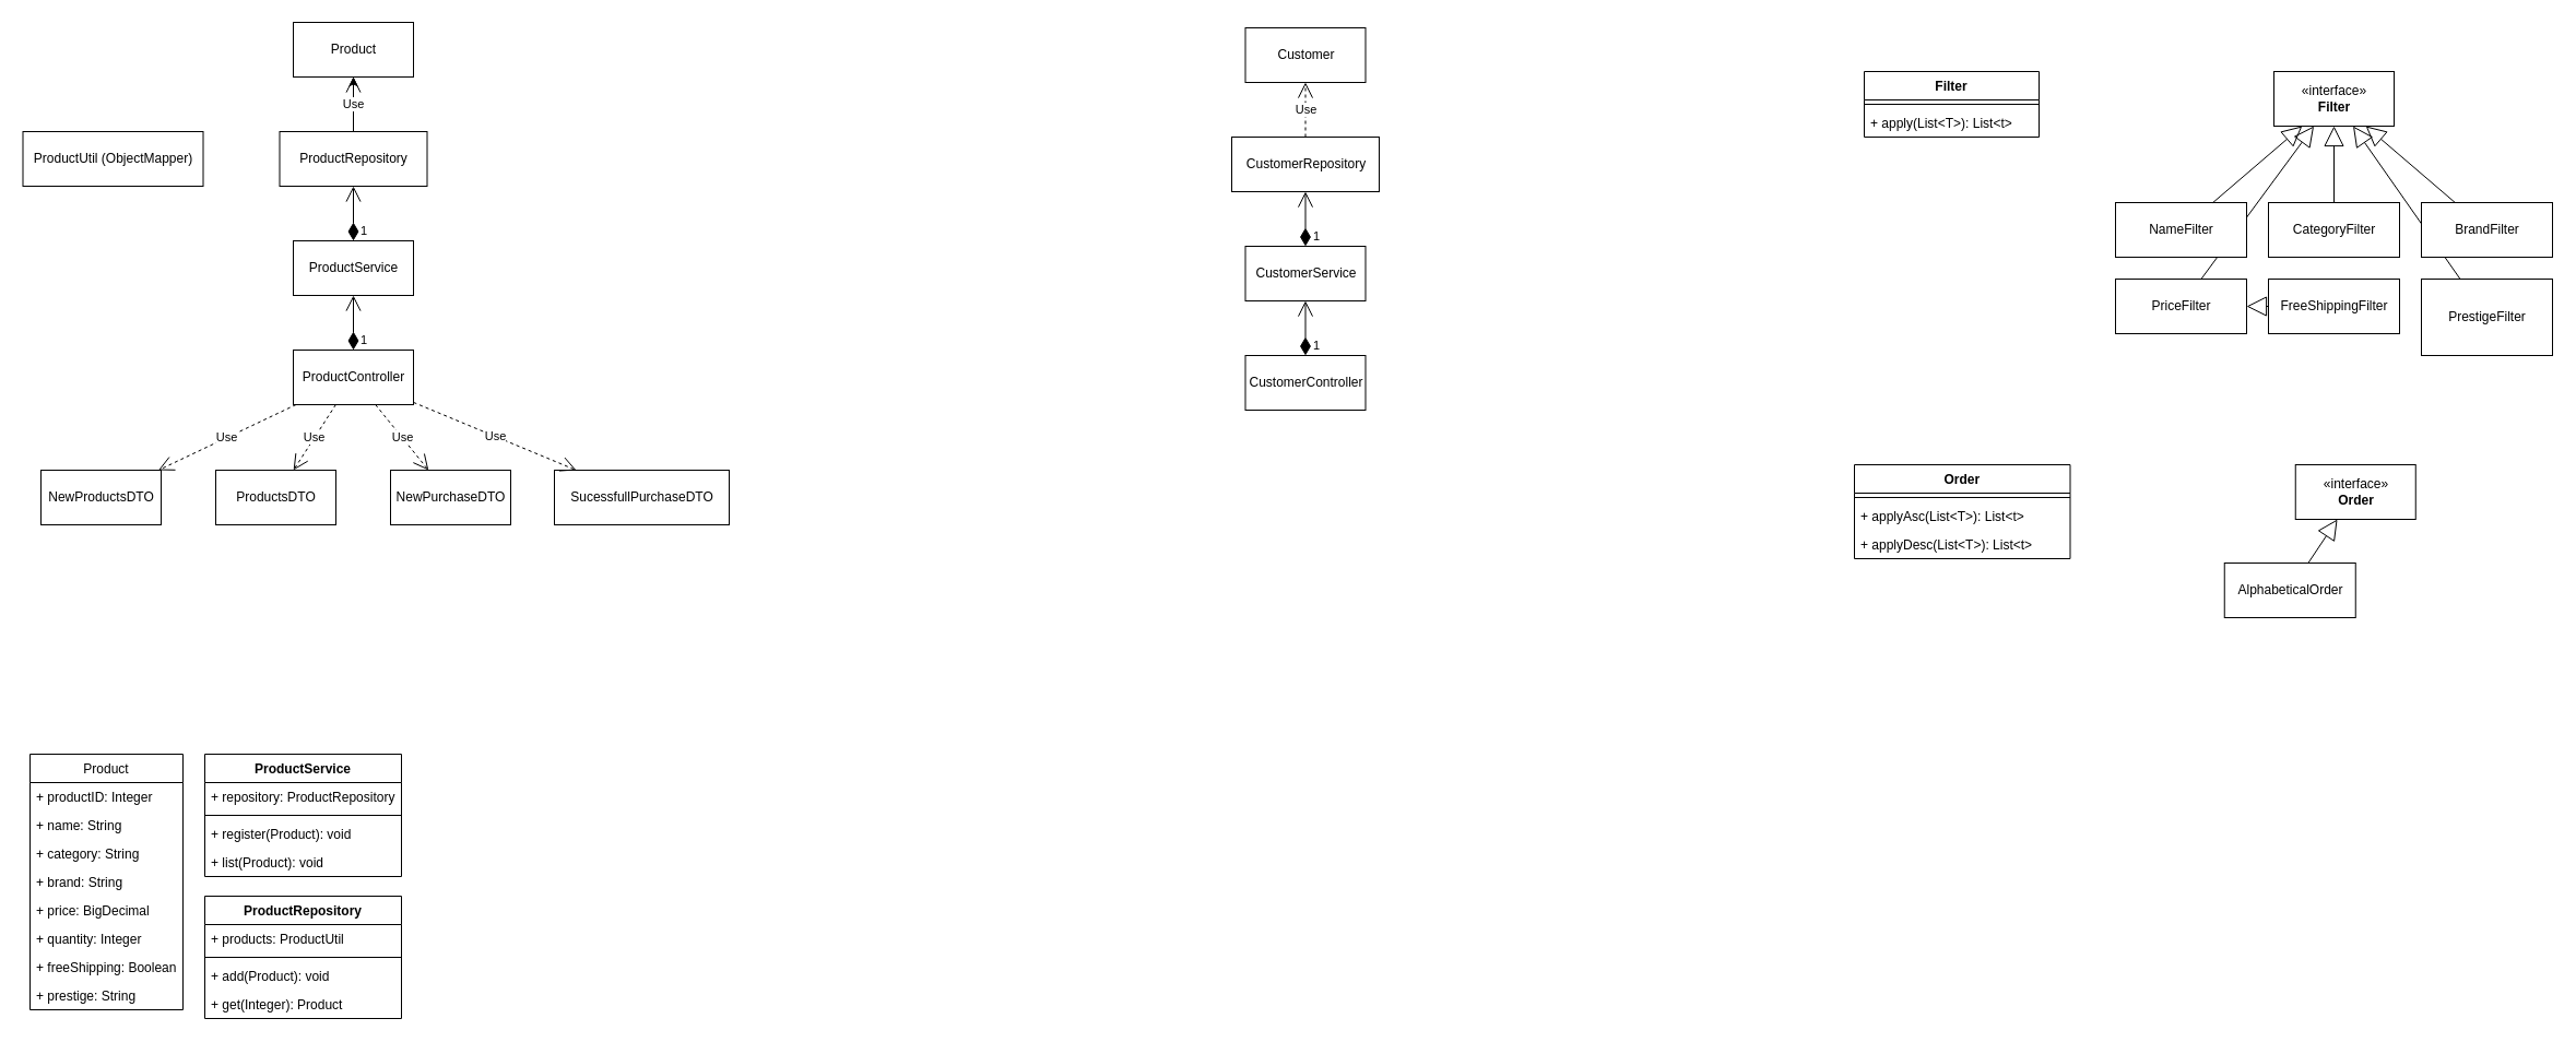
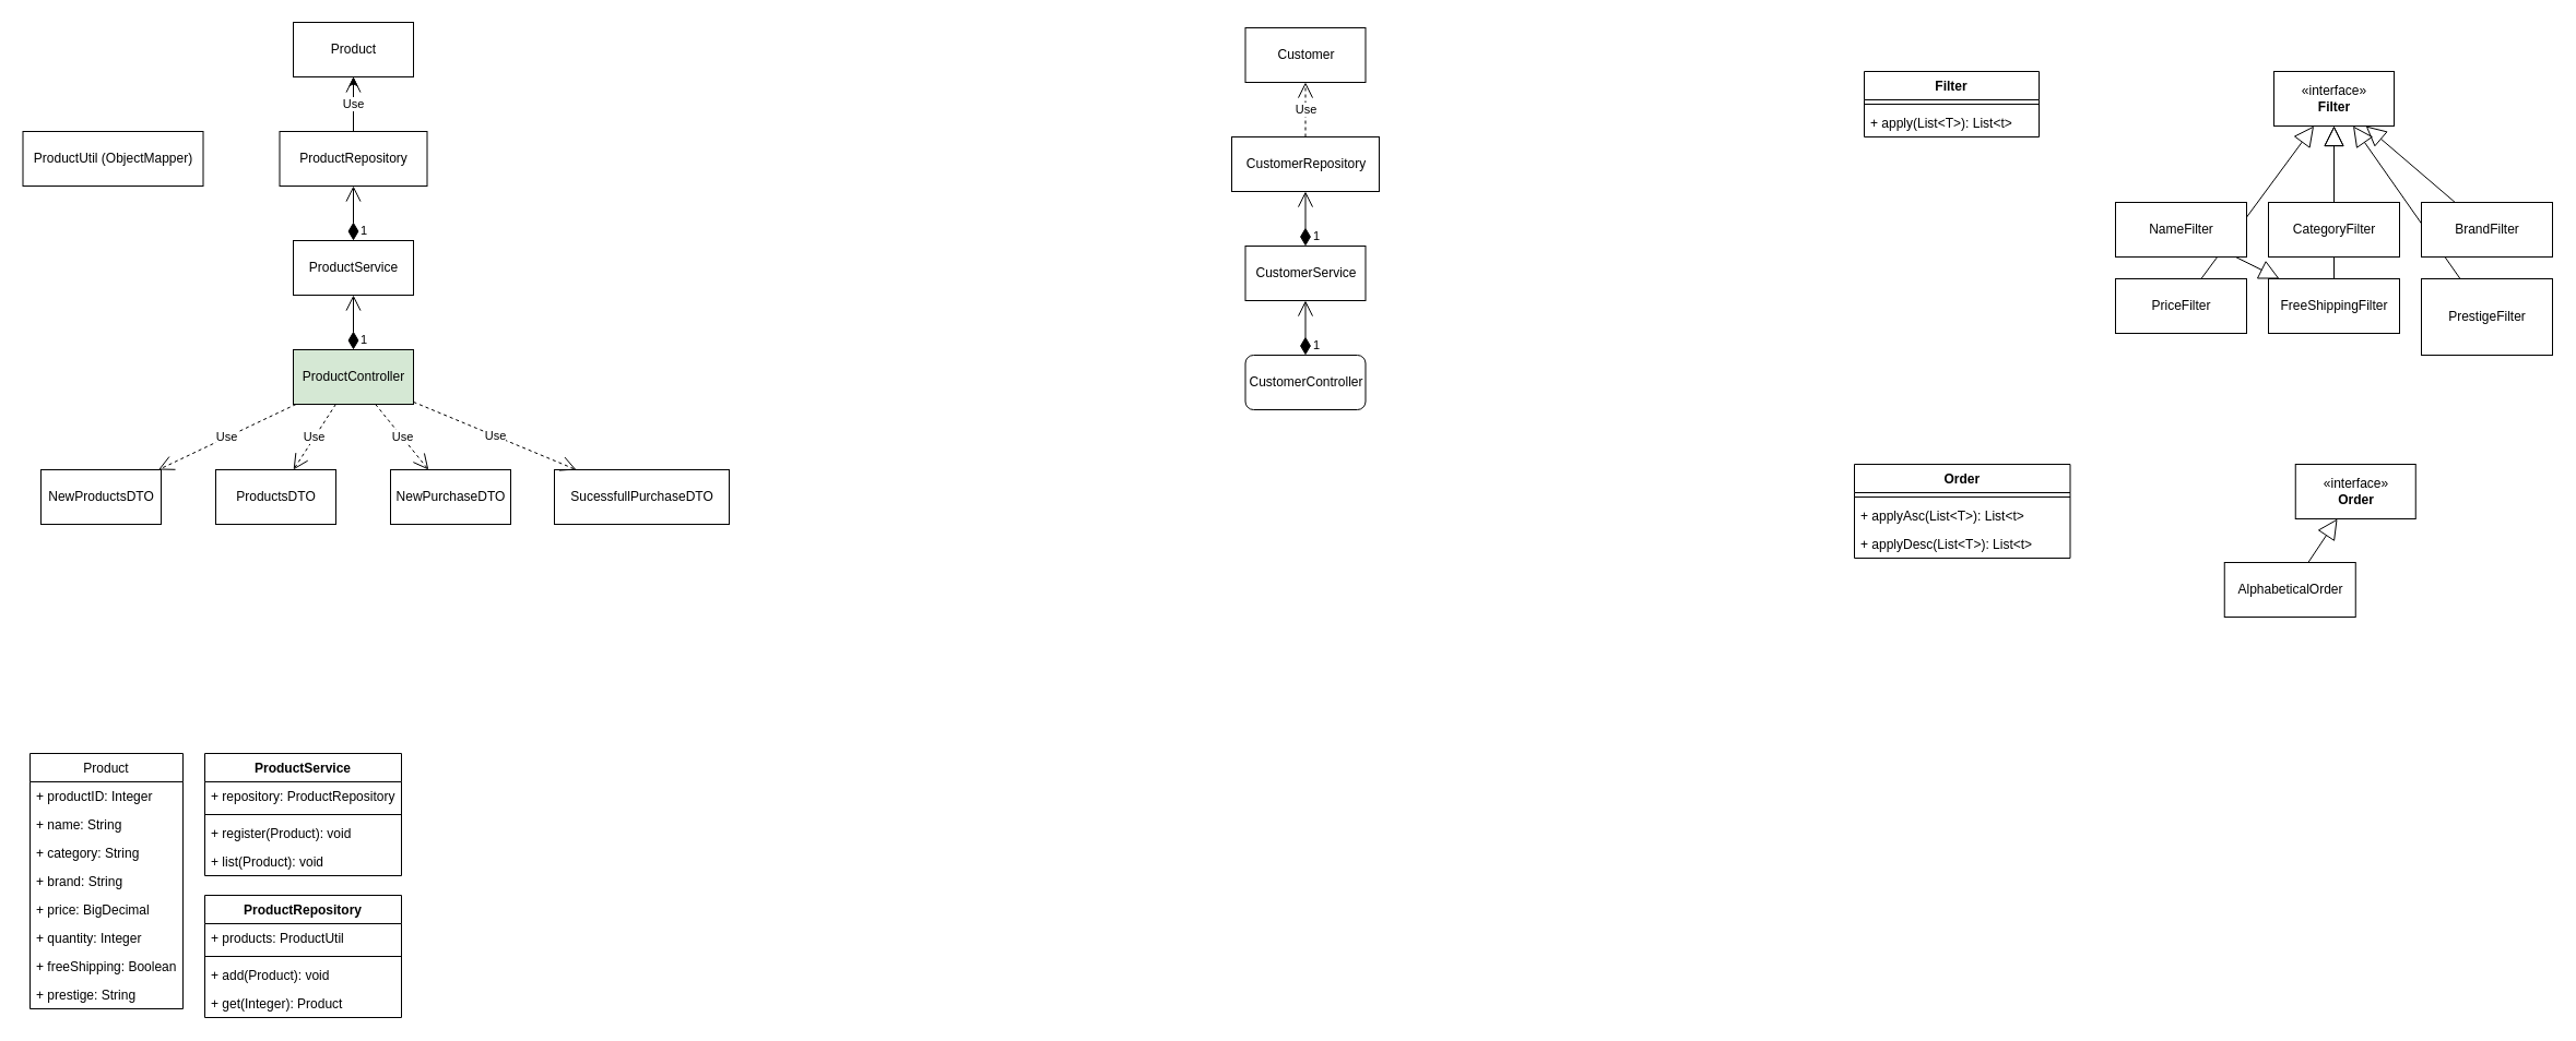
- <mxCell id="34" value="" style="endArrow=block;endSize=16;endFill=0;html=1;rounded=0;" edge="1" parent="1" source="29" target="24"><mxGeometry width="160" relative="1" as="geometry"><mxPoint x="2191" y="145" as="sourcePoint" /><mxPoint x="2351" y="145" as="targetPoint" /></mxGeometry></mxCell>
+ <mxCell id="34" value="" style="endArrow=block;endSize=16;endFill=0;html=1;rounded=0;" edge="1" parent="1" source="29" target="28"><mxGeometry width="160" relative="1" as="geometry"><mxPoint x="2191" y="145" as="sourcePoint" /><mxPoint x="2351" y="145" as="targetPoint" /></mxGeometry></mxCell>
- <mxCell id="5" value="" style="endArrow=block;endSize=16;endFill=0;html=1;rounded=0;" edge="1" parent="1" source="28" target="31"><mxGeometry width="160" relative="1" as="geometry"><mxPoint x="2085.167" y="245" as="sourcePoint" /><mxPoint x="2135.511" y="125" as="targetPoint" /></mxGeometry></mxCell>
+ <mxCell id="5" value="" style="endArrow=block;endSize=16;endFill=0;html=1;rounded=0;" edge="1" parent="1" source="28" target="24"><mxGeometry width="160" relative="1" as="geometry"><mxPoint x="2085.167" y="245" as="sourcePoint" /><mxPoint x="2135.511" y="125" as="targetPoint" /></mxGeometry></mxCell>
- <mxCell id="55" value="ProductController" style="html=1;" vertex="1" parent="1"><mxGeometry x="268" y="320" width="110" height="50" as="geometry" /></mxCell>
+ <mxCell id="55" value="ProductController" style="html=1;fillColor=#d5e8d4;" vertex="1" parent="1"><mxGeometry x="268" y="320" width="110" height="50" as="geometry" /></mxCell>
- <mxCell id="66" value="CustomerController" style="html=1;" vertex="1" parent="1"><mxGeometry x="1139.5" y="325" width="110" height="50" as="geometry" /></mxCell>
+ <mxCell id="66" value="CustomerController" style="html=1;rounded=1;" vertex="1" parent="1"><mxGeometry x="1139.5" y="325" width="110" height="50" as="geometry" /></mxCell>
